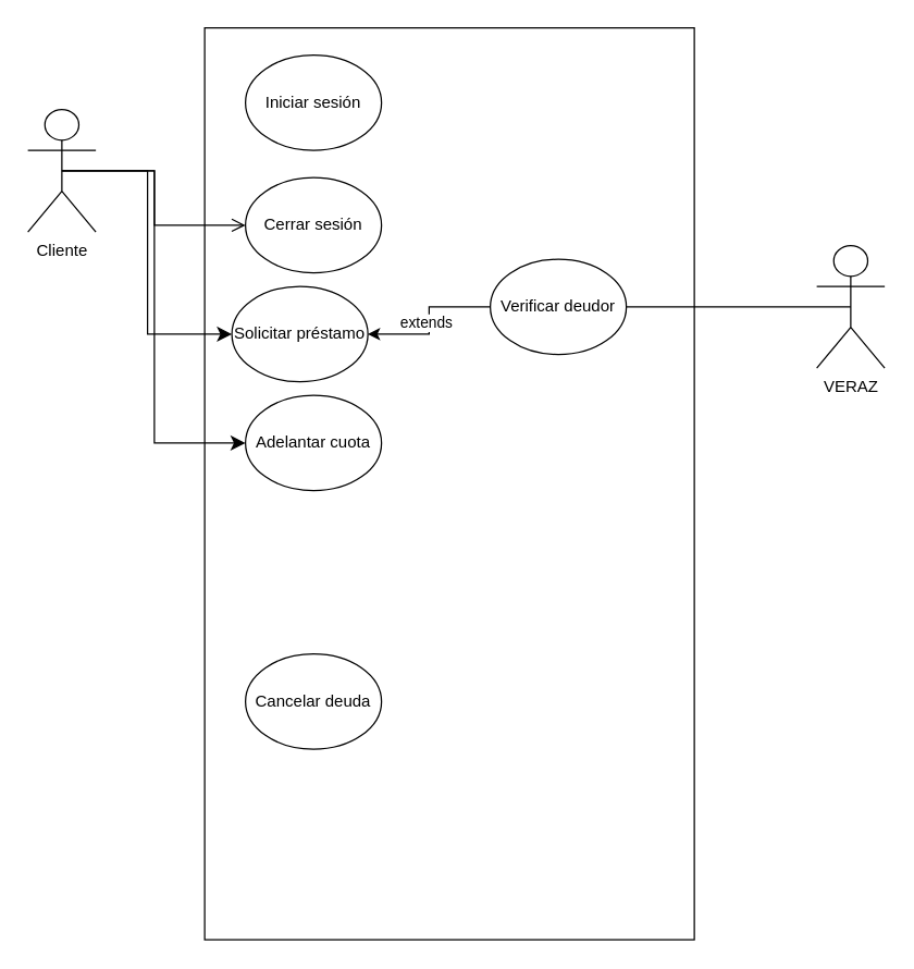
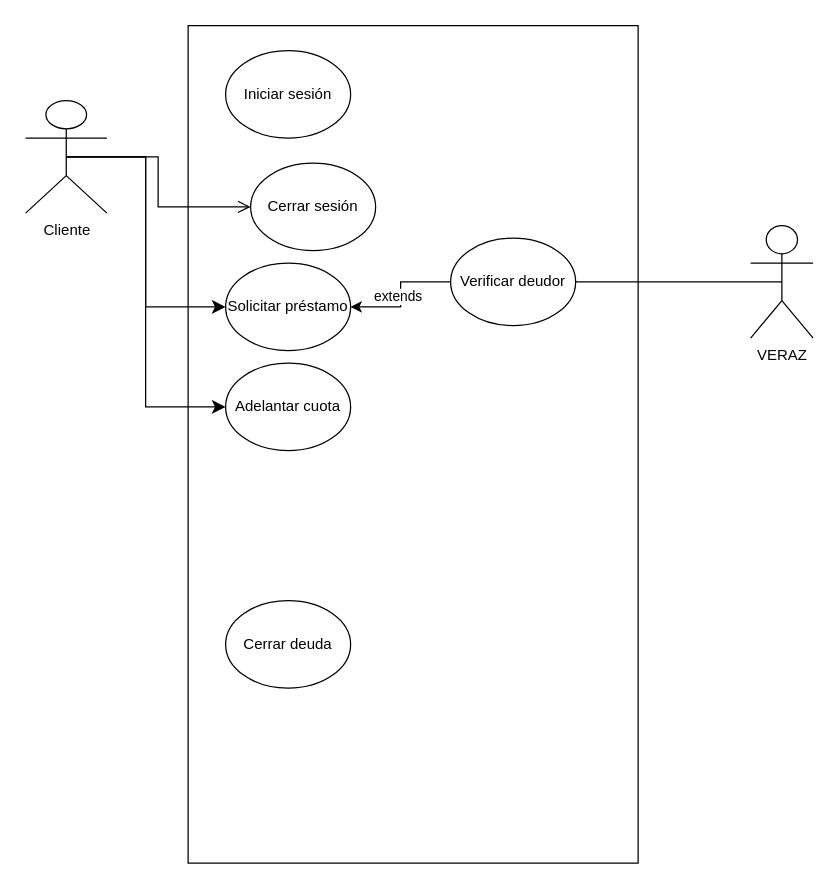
- <mxCell id="3" value="Cliente" style="shape=umlActor;verticalLabelPosition=bottom;verticalAlign=top;html=1;outlineConnect=0;" vertex="1" parent="1"><mxGeometry x="20" y="80" width="50" height="90" as="geometry" /></mxCell>
+ <mxCell id="3" value="Cliente" style="shape=umlActor;verticalLabelPosition=bottom;verticalAlign=top;html=1;outlineConnect=0;" vertex="1" parent="1"><mxGeometry x="20" y="80" width="65" height="90" as="geometry" /></mxCell>
- <mxCell id="5" value="Cerrar sesión" style="ellipse;whiteSpace=wrap;html=1;" vertex="1" parent="1"><mxGeometry x="180" y="130" width="100" height="70" as="geometry" /></mxCell>
+ <mxCell id="5" value="Cerrar sesión" style="ellipse;whiteSpace=wrap;html=1;" vertex="1" parent="1"><mxGeometry x="200" y="130" width="100" height="70" as="geometry" /></mxCell>
- <mxCell id="6" value="Solicitar préstamo" style="ellipse;whiteSpace=wrap;html=1;" vertex="1" parent="1"><mxGeometry x="170" y="210" width="100" height="70" as="geometry" /></mxCell>
+ <mxCell id="6" value="Solicitar préstamo" style="ellipse;whiteSpace=wrap;html=1;" vertex="1" parent="1"><mxGeometry x="180" y="210" width="100" height="70" as="geometry" /></mxCell>
- <mxCell id="12" value="Cancelar deuda" style="ellipse;whiteSpace=wrap;html=1;" vertex="1" parent="1"><mxGeometry x="180" y="480" width="100" height="70" as="geometry" /></mxCell>
+ <mxCell id="12" value="Cerrar deuda" style="ellipse;whiteSpace=wrap;html=1;" vertex="1" parent="1"><mxGeometry x="180" y="480" width="100" height="70" as="geometry" /></mxCell>
